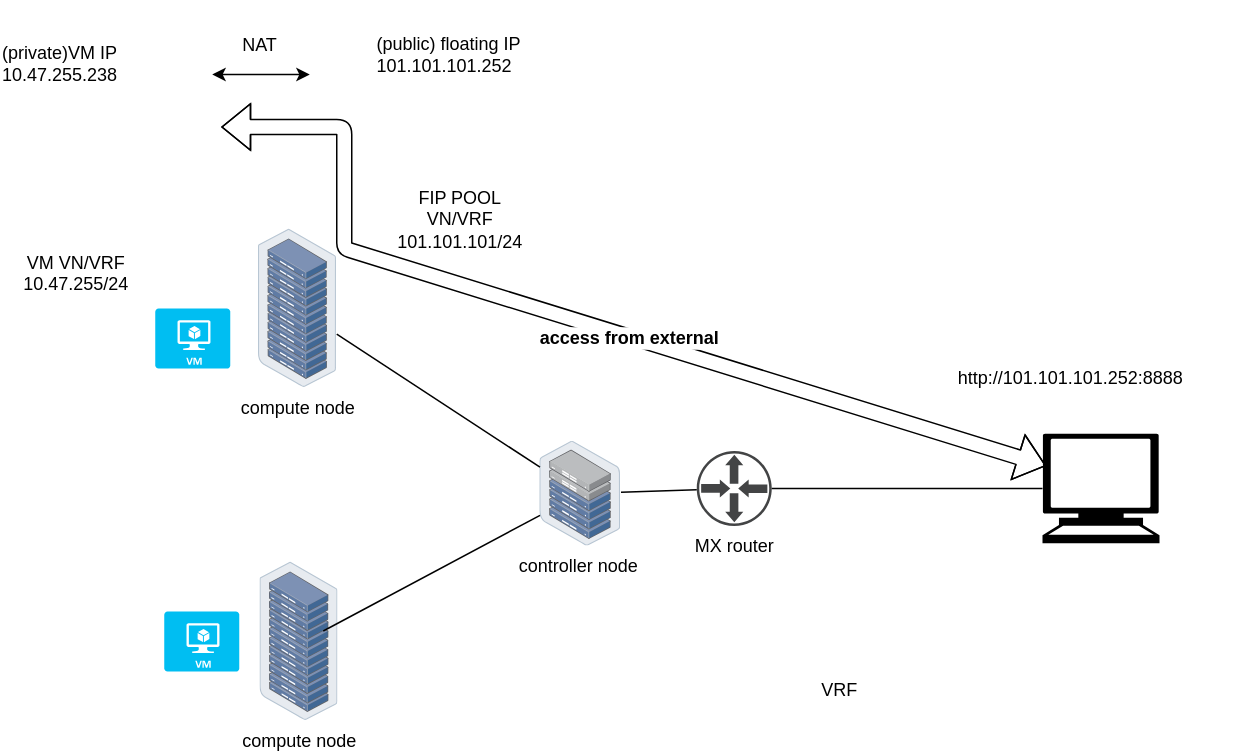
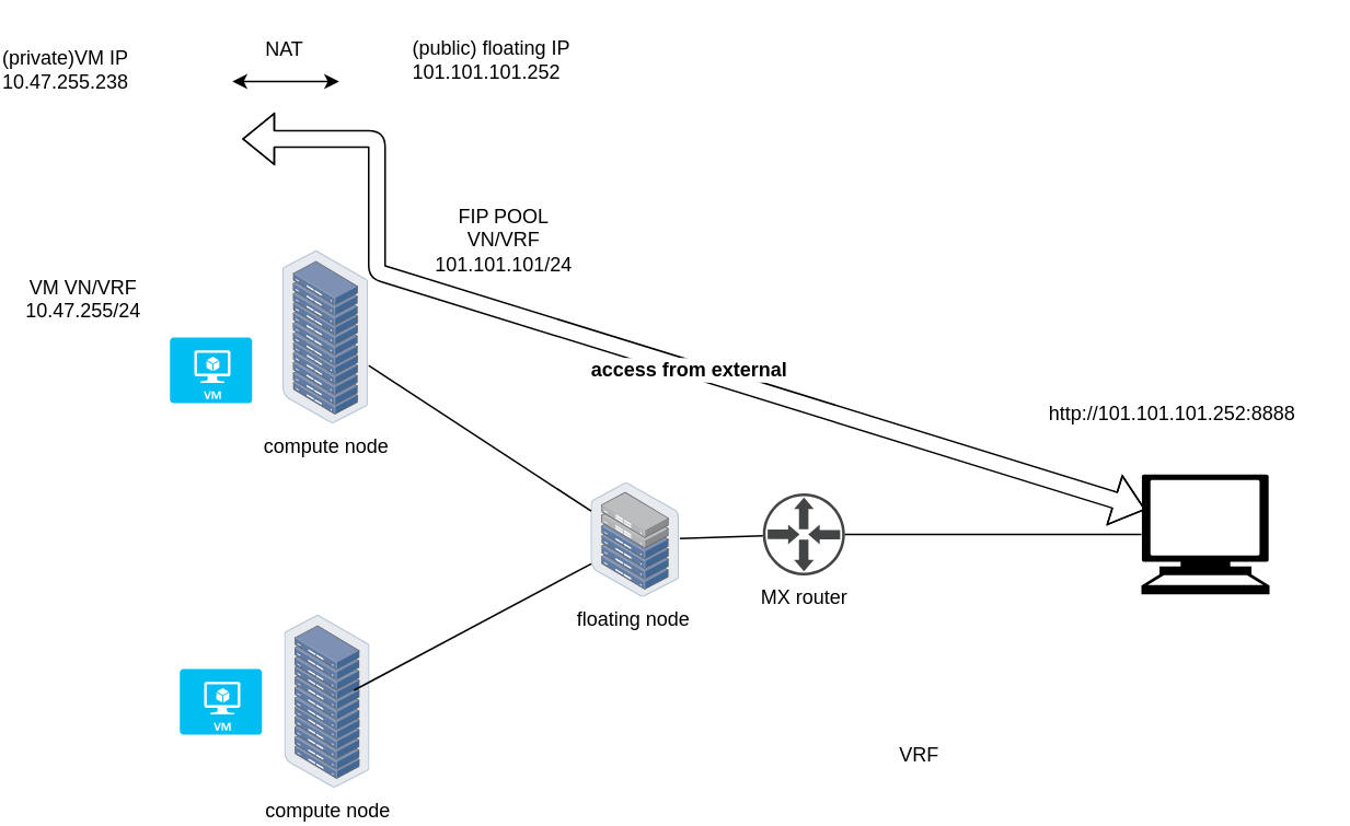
- <mxCell id="19" value="controller node" style="text;html=1;strokeColor=none;fillColor=none;align=center;verticalAlign=middle;whiteSpace=wrap;rounded=0;" parent="1" vertex="1"><mxGeometry x="274" y="366.5" width="221" height="20" as="geometry" /></mxCell>
+ <mxCell id="19" value="floating node" style="text;html=1;strokeColor=none;fillColor=none;align=center;verticalAlign=middle;whiteSpace=wrap;rounded=0;" parent="1" vertex="1"><mxGeometry x="274" y="366.5" width="221" height="20" as="geometry" /></mxCell>
